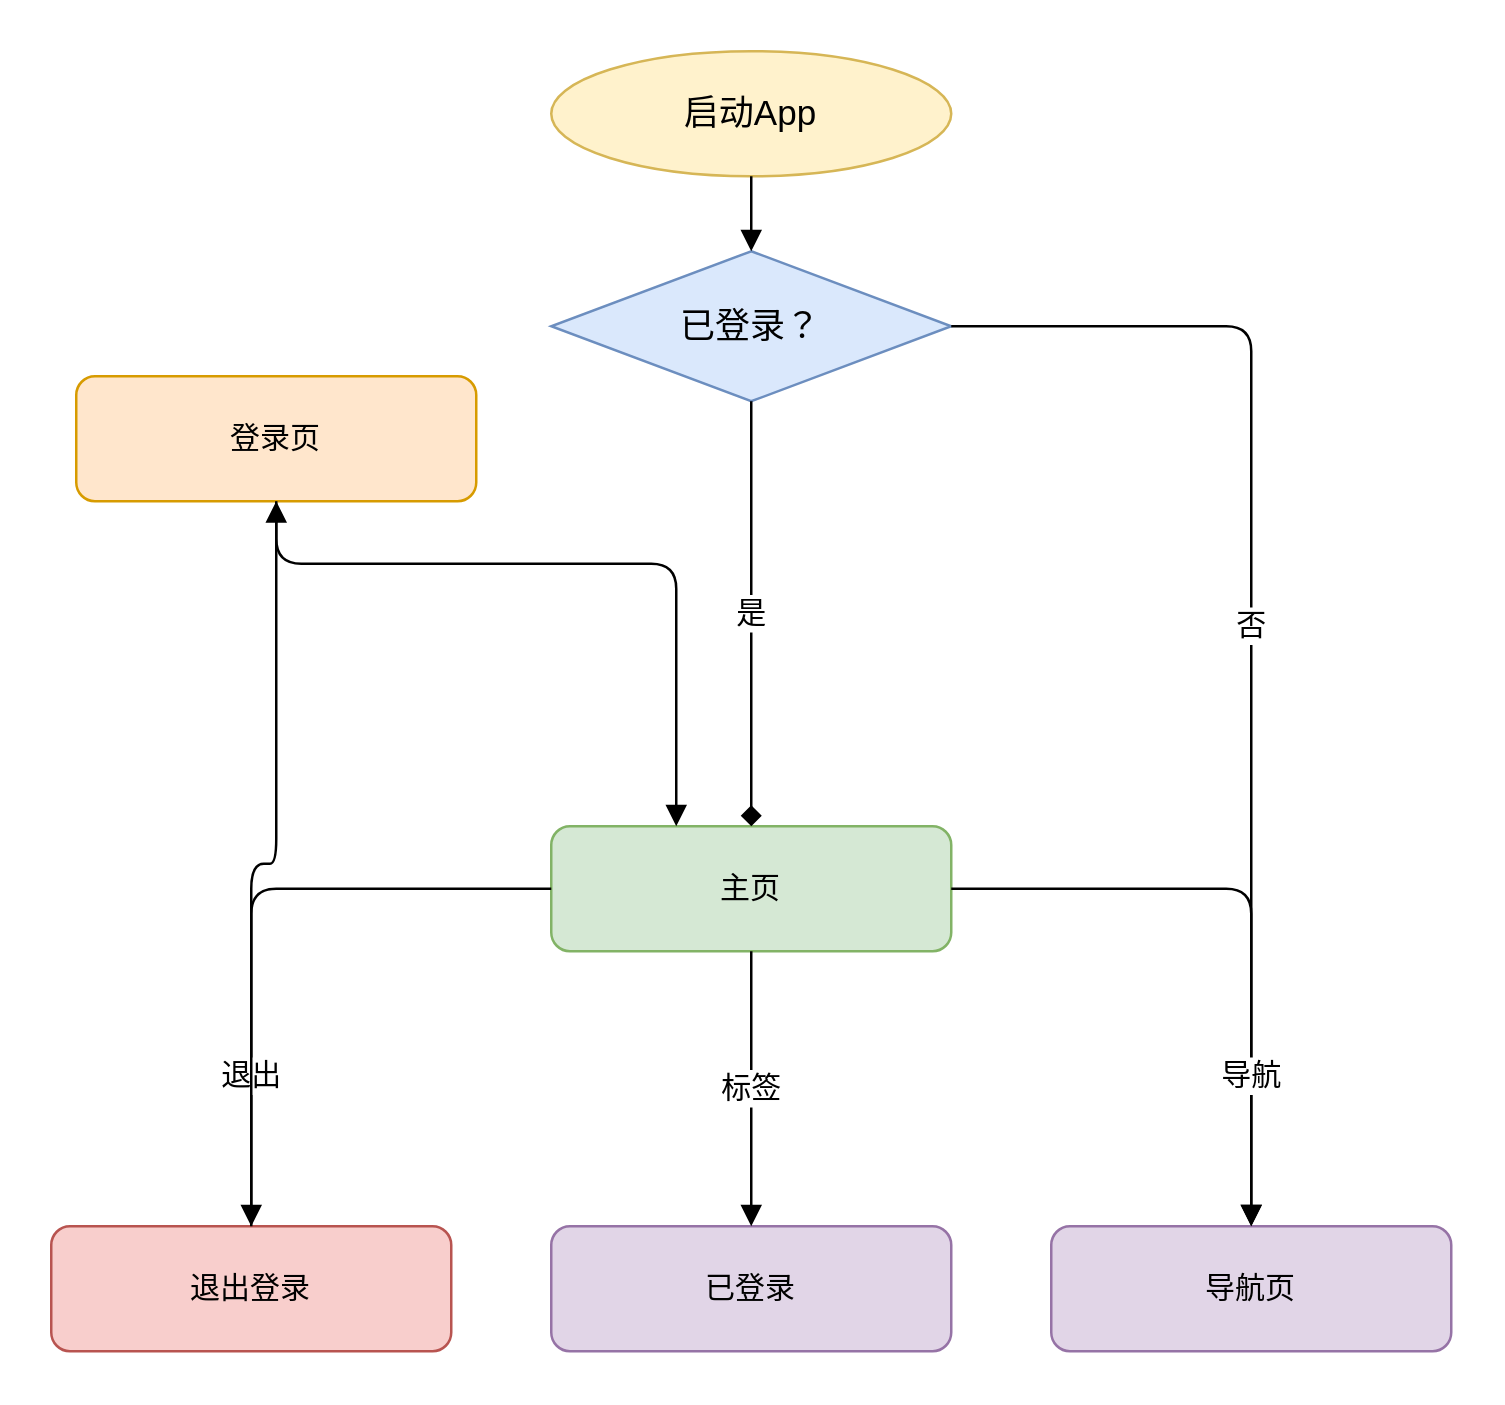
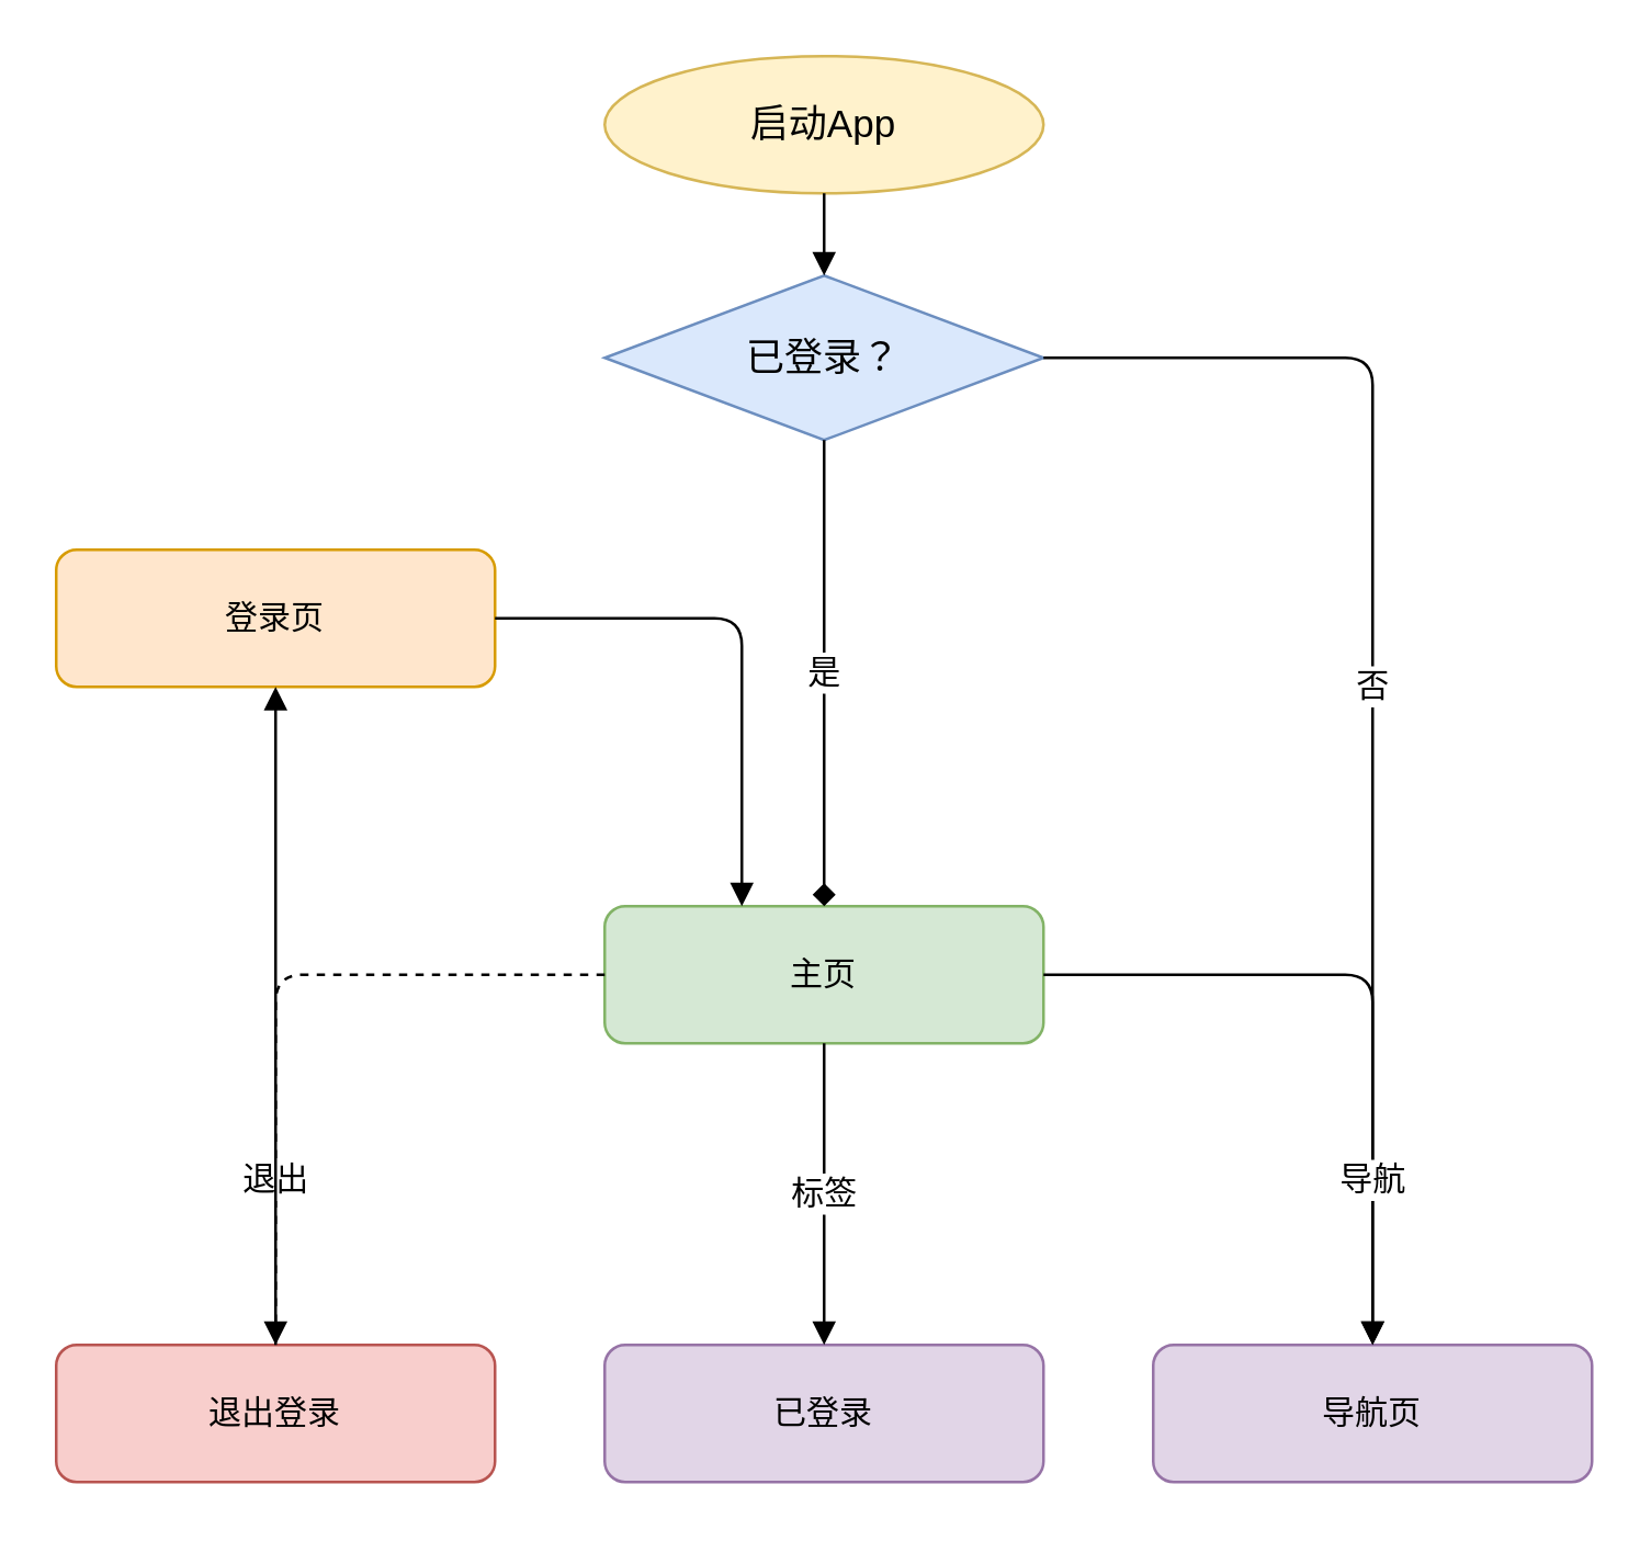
- <mxCell id="4" value="登录页" style="rounded=1;whiteSpace=wrap;html=1;fillColor=#ffe6cc;strokeColor=#d79b00;" parent="1" vertex="1"><mxGeometry x="30" y="150" width="160" height="50" as="geometry" /></mxCell>
+ <mxCell id="4" value="登录页" style="rounded=1;whiteSpace=wrap;html=1;fillColor=#ffe6cc;strokeColor=#d79b00;" parent="1" vertex="1"><mxGeometry x="20" y="200" width="160" height="50" as="geometry" /></mxCell>
- <mxCell id="15" value="退出" style="edgeStyle=orthogonalEdgeStyle;endArrow=block;html=1;fontSize=12;" parent="1" source="5" target="8" edge="1"><mxGeometry x="0.529" relative="1" as="geometry"><mxPoint as="offset" /></mxGeometry></mxCell>
+ <mxCell id="15" value="退出" style="edgeStyle=orthogonalEdgeStyle;endArrow=block;html=1;fontSize=12;dashed=1;" parent="1" source="5" target="8" edge="1"><mxGeometry x="0.529" relative="1" as="geometry"><mxPoint as="offset" /></mxGeometry></mxCell>
